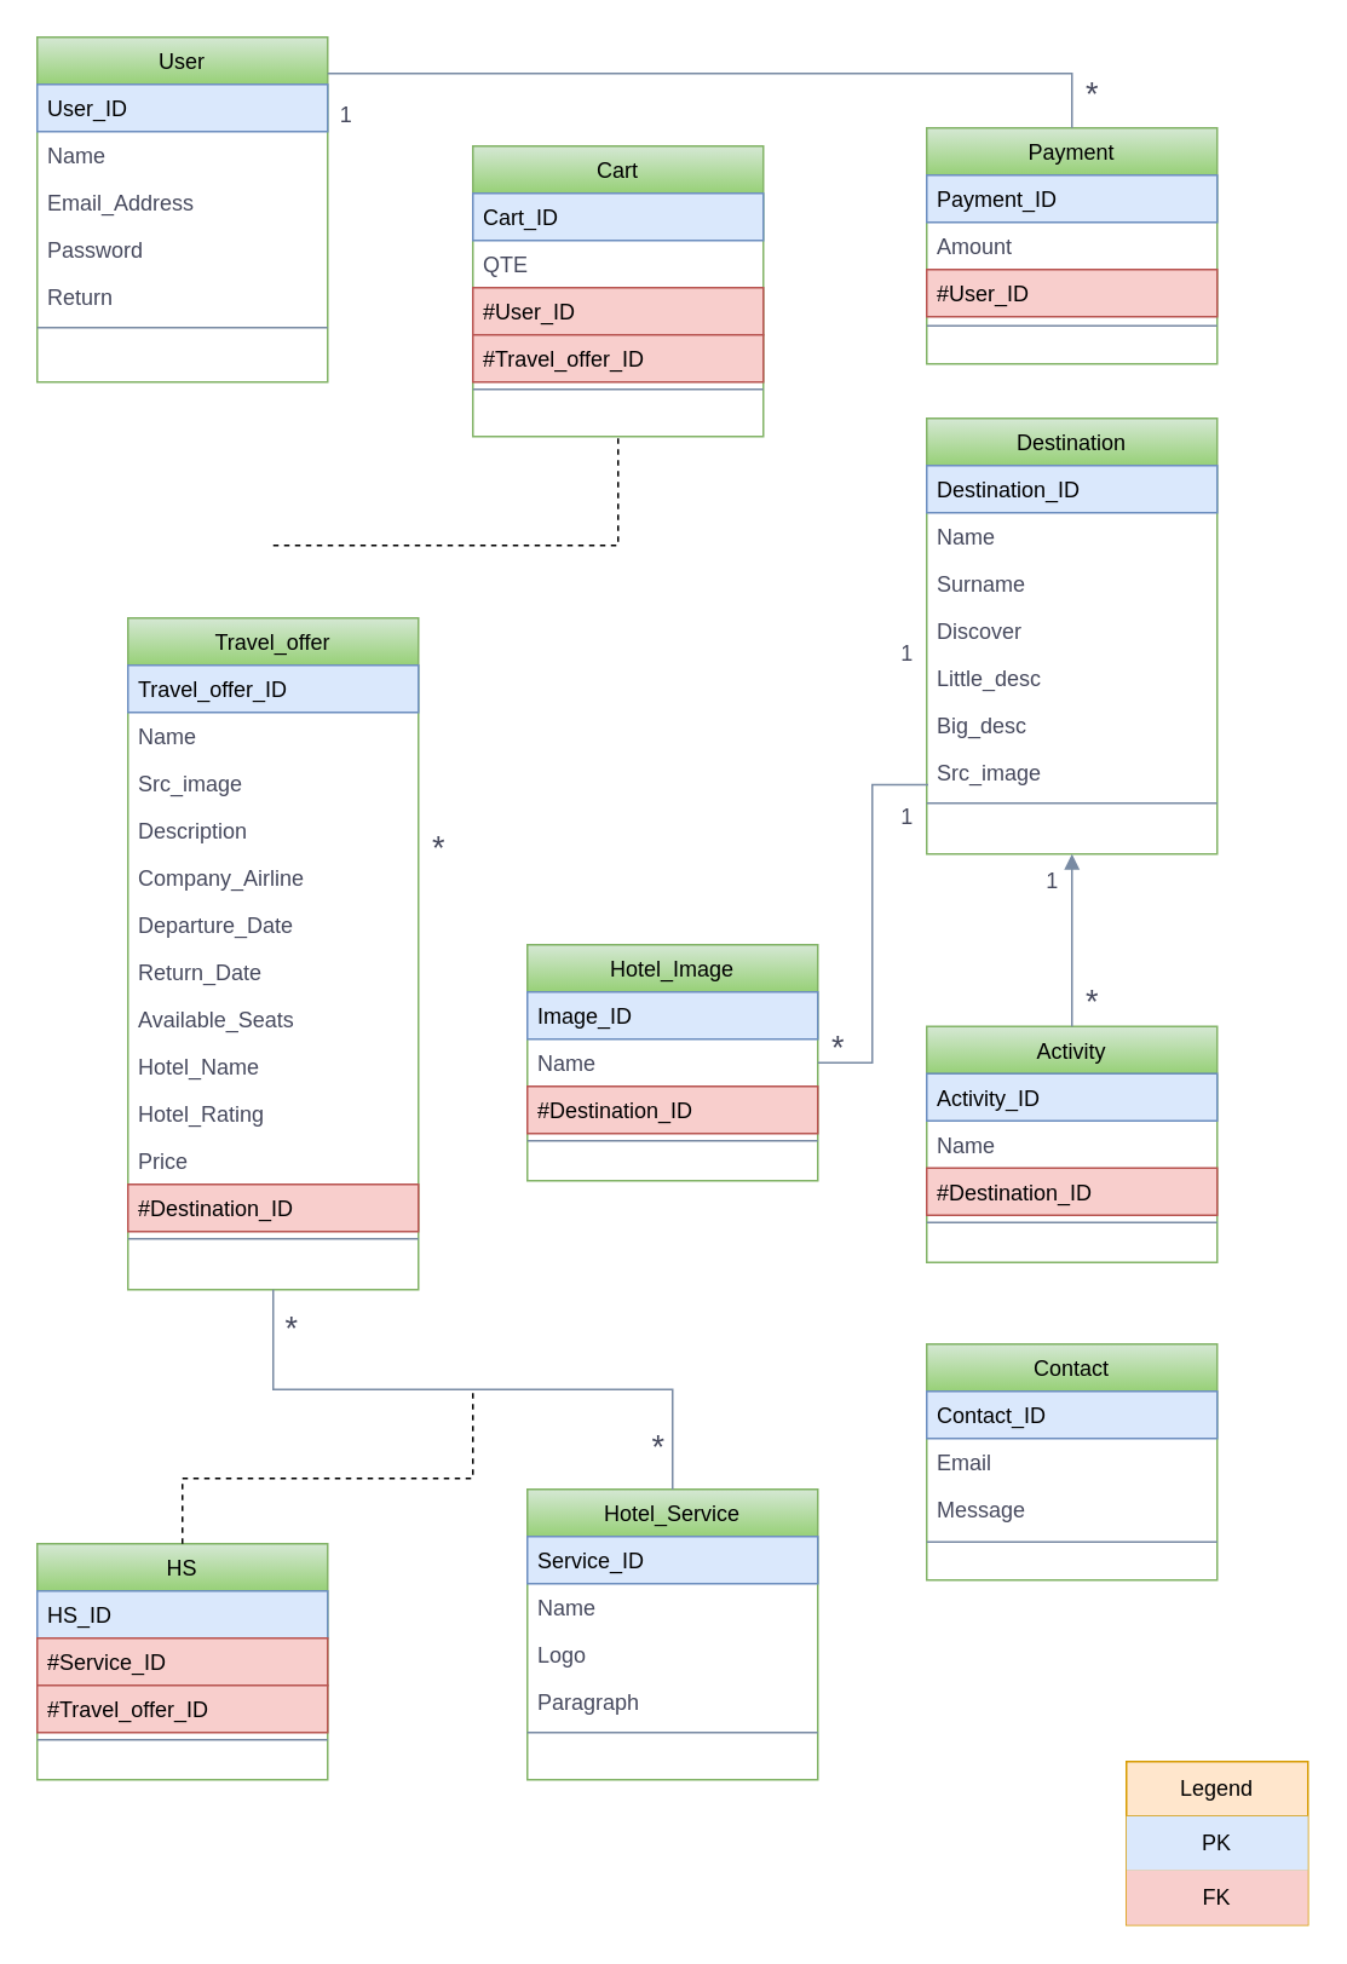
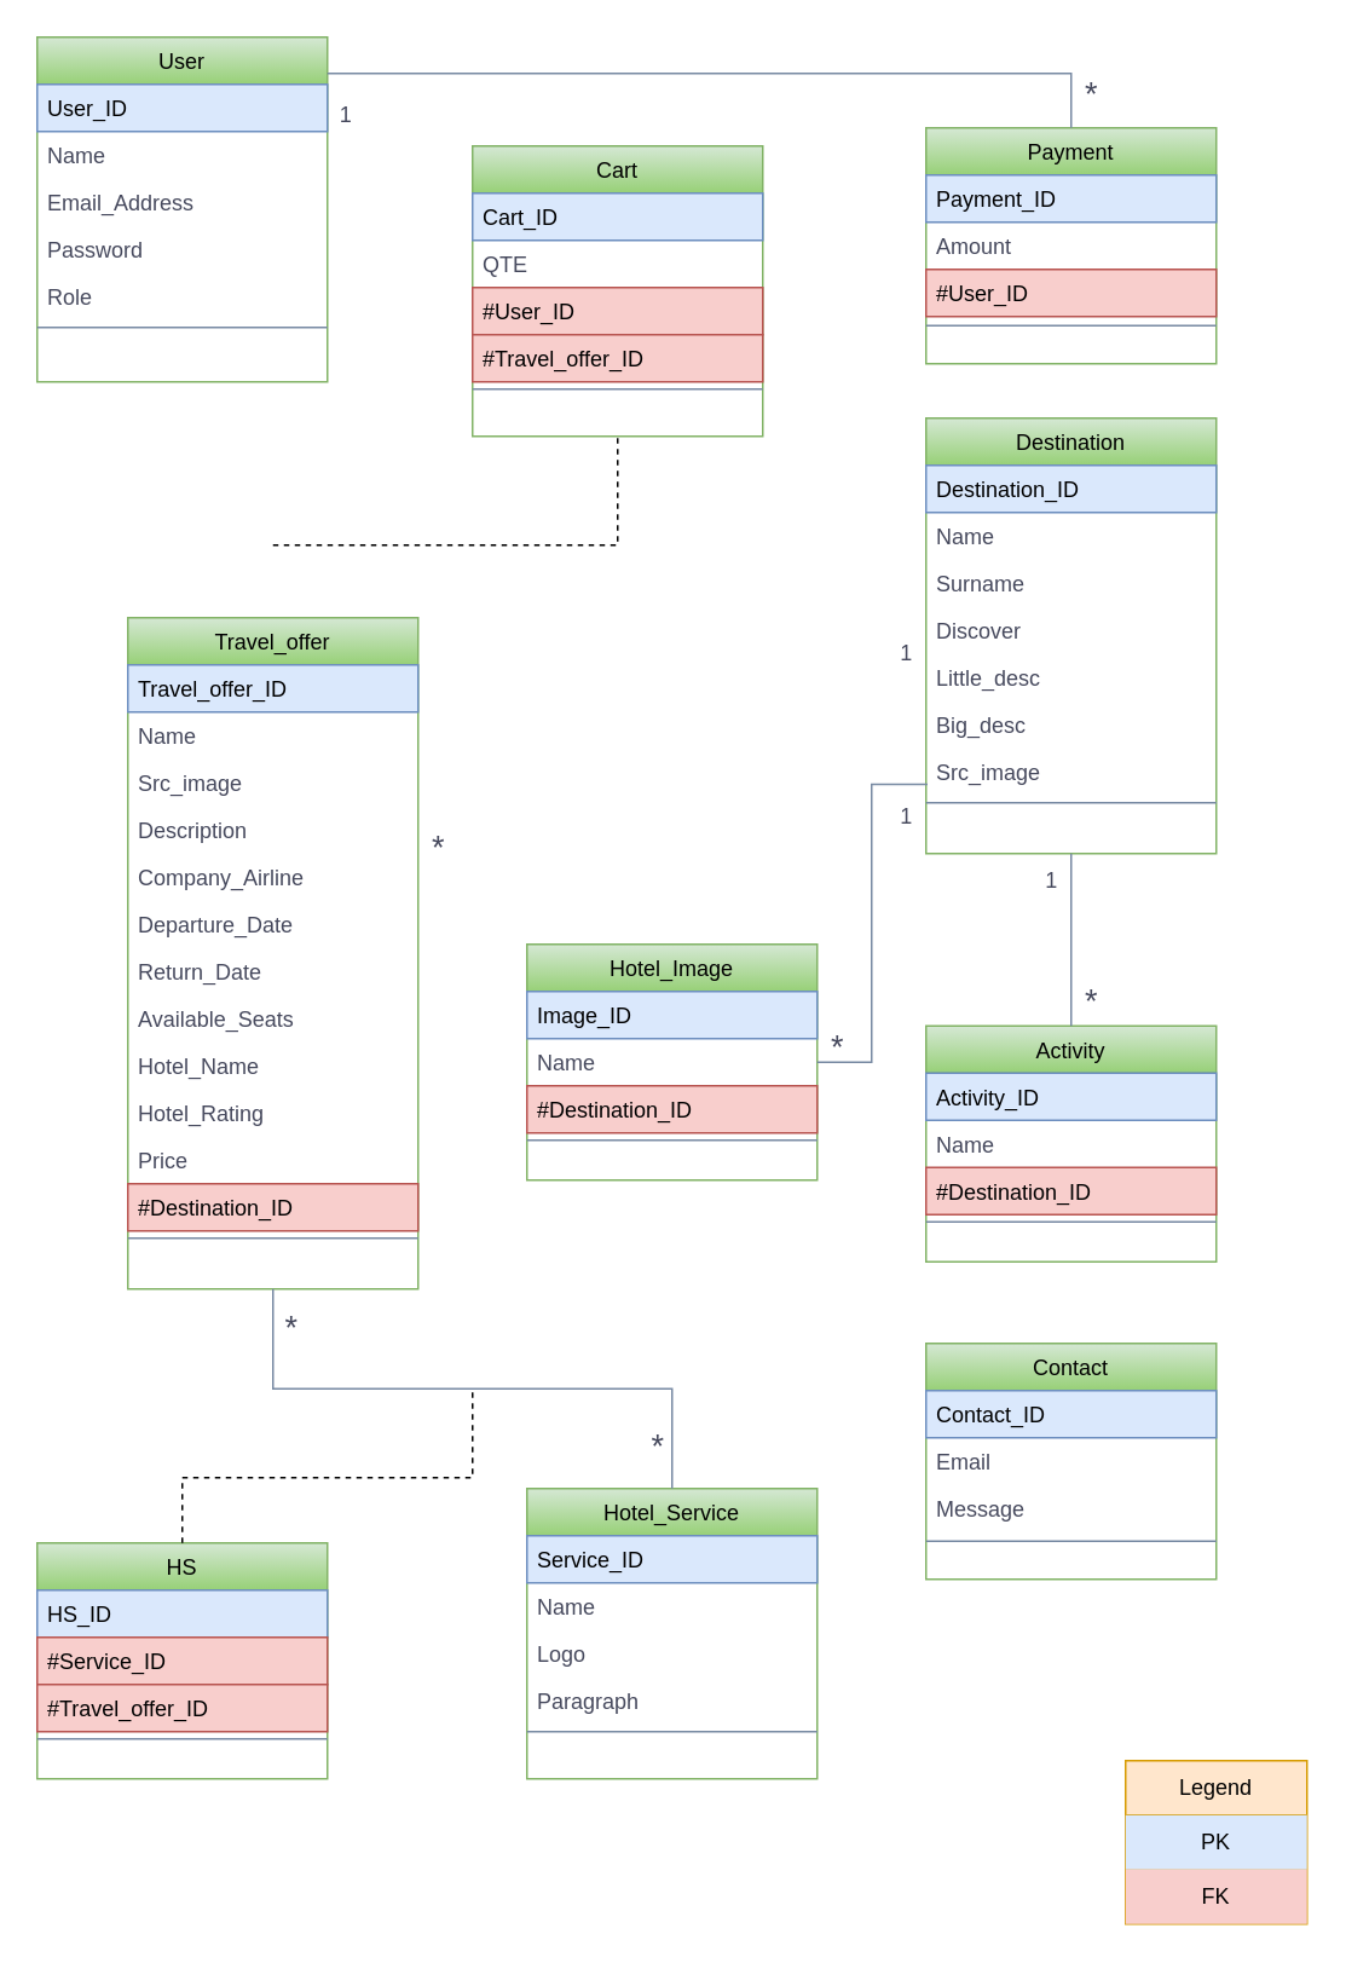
- <mxCell id="7" value="Return" style="text;align=left;verticalAlign=top;spacingLeft=4;spacingRight=4;overflow=hidden;rotatable=0;points=[[0,0.5],[1,0.5]];portConstraint=eastwest;rounded=0;labelBackgroundColor=none;fontColor=#46495D;" parent="2" vertex="1"><mxGeometry y="130" width="160" height="26" as="geometry" /></mxCell>
+ <mxCell id="7" value="Role" style="text;align=left;verticalAlign=top;spacingLeft=4;spacingRight=4;overflow=hidden;rotatable=0;points=[[0,0.5],[1,0.5]];portConstraint=eastwest;rounded=0;labelBackgroundColor=none;fontColor=#46495D;" parent="2" vertex="1"><mxGeometry y="130" width="160" height="26" as="geometry" /></mxCell>
- <mxCell id="55" value="" style="endArrow=block;html=1;rounded=0;labelBackgroundColor=none;strokeColor=#788AA3;fontColor=default;edgeStyle=orthogonalEdgeStyle;" parent="1" source="48" target="23" edge="1"><mxGeometry width="50" height="50" relative="1" as="geometry"><mxPoint x="540" y="520" as="sourcePoint" /><mxPoint x="560" y="480" as="targetPoint" /></mxGeometry></mxCell>
+ <mxCell id="55" value="" style="endArrow=none;html=1;rounded=0;labelBackgroundColor=none;strokeColor=#788AA3;fontColor=default;edgeStyle=orthogonalEdgeStyle;" parent="1" source="48" target="23" edge="1"><mxGeometry width="50" height="50" relative="1" as="geometry"><mxPoint x="540" y="520" as="sourcePoint" /><mxPoint x="560" y="480" as="targetPoint" /></mxGeometry></mxCell>
